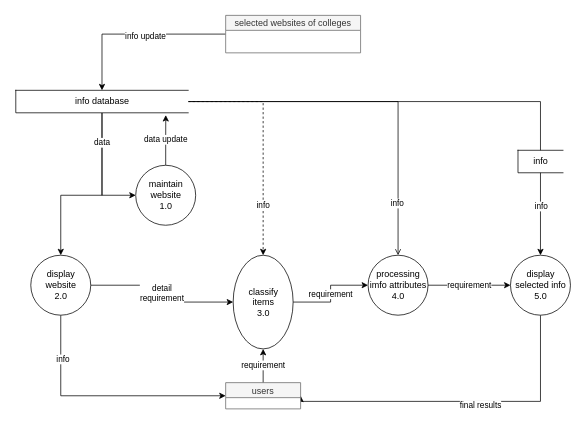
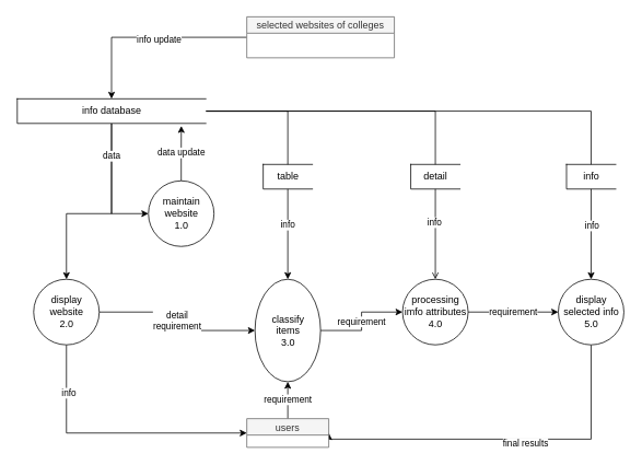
- <mxCell id="18" style="edgeStyle=orthogonalEdgeStyle;rounded=0;orthogonalLoop=1;jettySize=auto;html=1;entryX=0.5;entryY=0;entryDx=0;entryDy=0;dashed=1;" edge="1" parent="1" source="24" target="12"><mxGeometry relative="1" as="geometry" /></mxCell>
+ <mxCell id="18" style="edgeStyle=orthogonalEdgeStyle;rounded=0;orthogonalLoop=1;jettySize=auto;html=1;entryX=0.5;entryY=0;entryDx=0;entryDy=0;" edge="1" parent="1" source="24" target="12"><mxGeometry relative="1" as="geometry" /></mxCell>
+ <mxCell id="29" value="table" style="html=1;dashed=0;whitespace=wrap;shape=partialRectangle;right=0;" vertex="1" parent="1"><mxGeometry x="320" y="200" width="60" height="30" as="geometry" /></mxCell>
+ <mxCell id="28" value="detail" style="html=1;dashed=0;whitespace=wrap;shape=partialRectangle;right=0;" vertex="1" parent="1"><mxGeometry x="500" y="200" width="60" height="30" as="geometry" /></mxCell>
